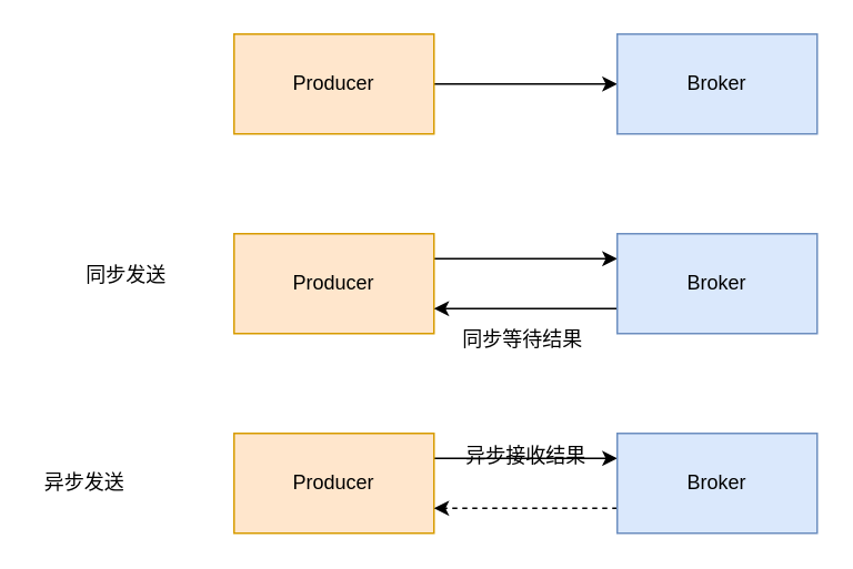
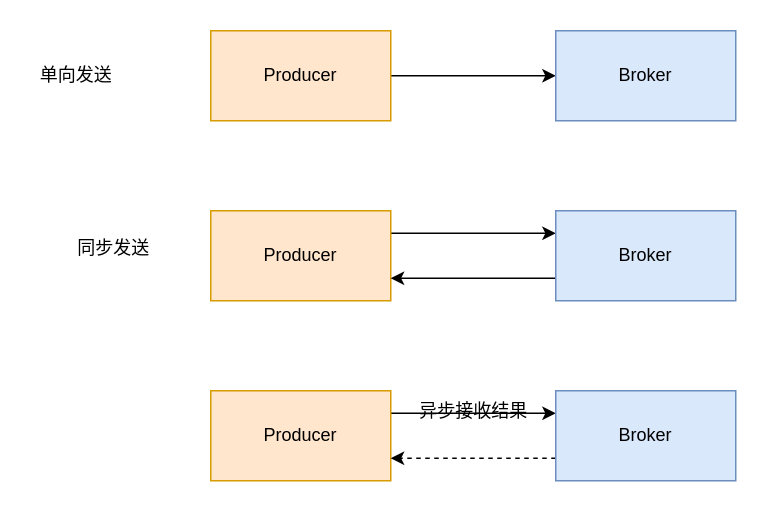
+ <mxCell id="13" value="单向发送" style="text;html=1;align=center;verticalAlign=middle;resizable=0;points=[];autosize=1;strokeColor=none;fillColor=none;" vertex="1" parent="1"><mxGeometry x="20" y="40" width="60" height="20" as="geometry" /></mxCell>
- <mxCell id="16" value="同步等待结果" style="text;html=1;align=center;verticalAlign=middle;resizable=0;points=[];autosize=1;strokeColor=none;fillColor=none;" vertex="1" parent="1"><mxGeometry x="268" y="194" width="90" height="20" as="geometry" /></mxCell>
- <mxCell id="15" value="异步发送" style="text;html=1;align=center;verticalAlign=middle;resizable=0;points=[];autosize=1;strokeColor=none;fillColor=none;" vertex="1" parent="1"><mxGeometry x="20" y="280" width="60" height="20" as="geometry" /></mxCell>
